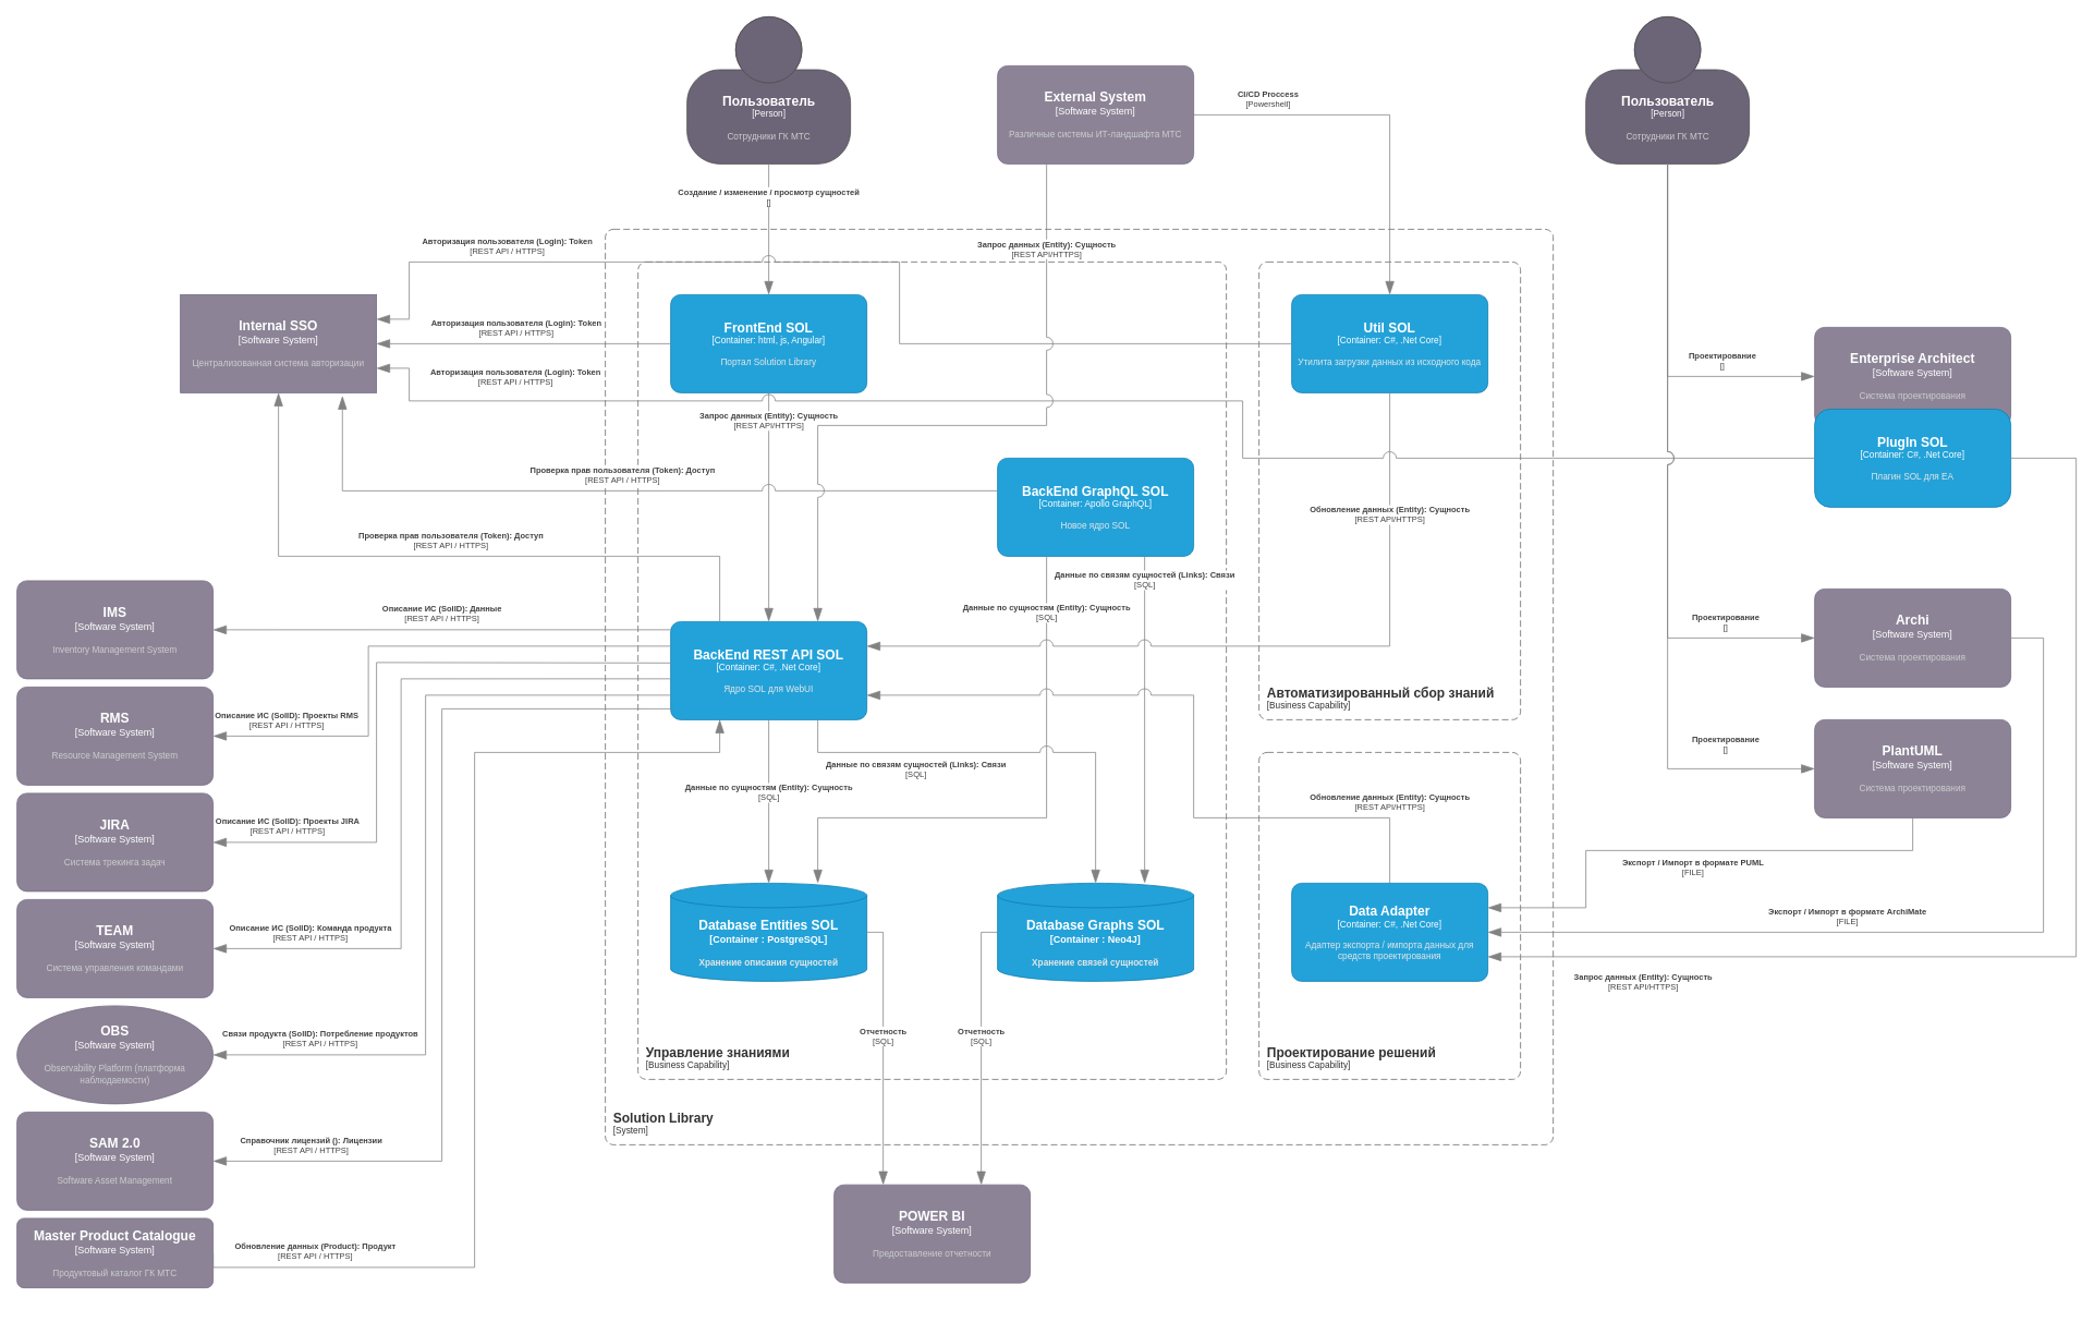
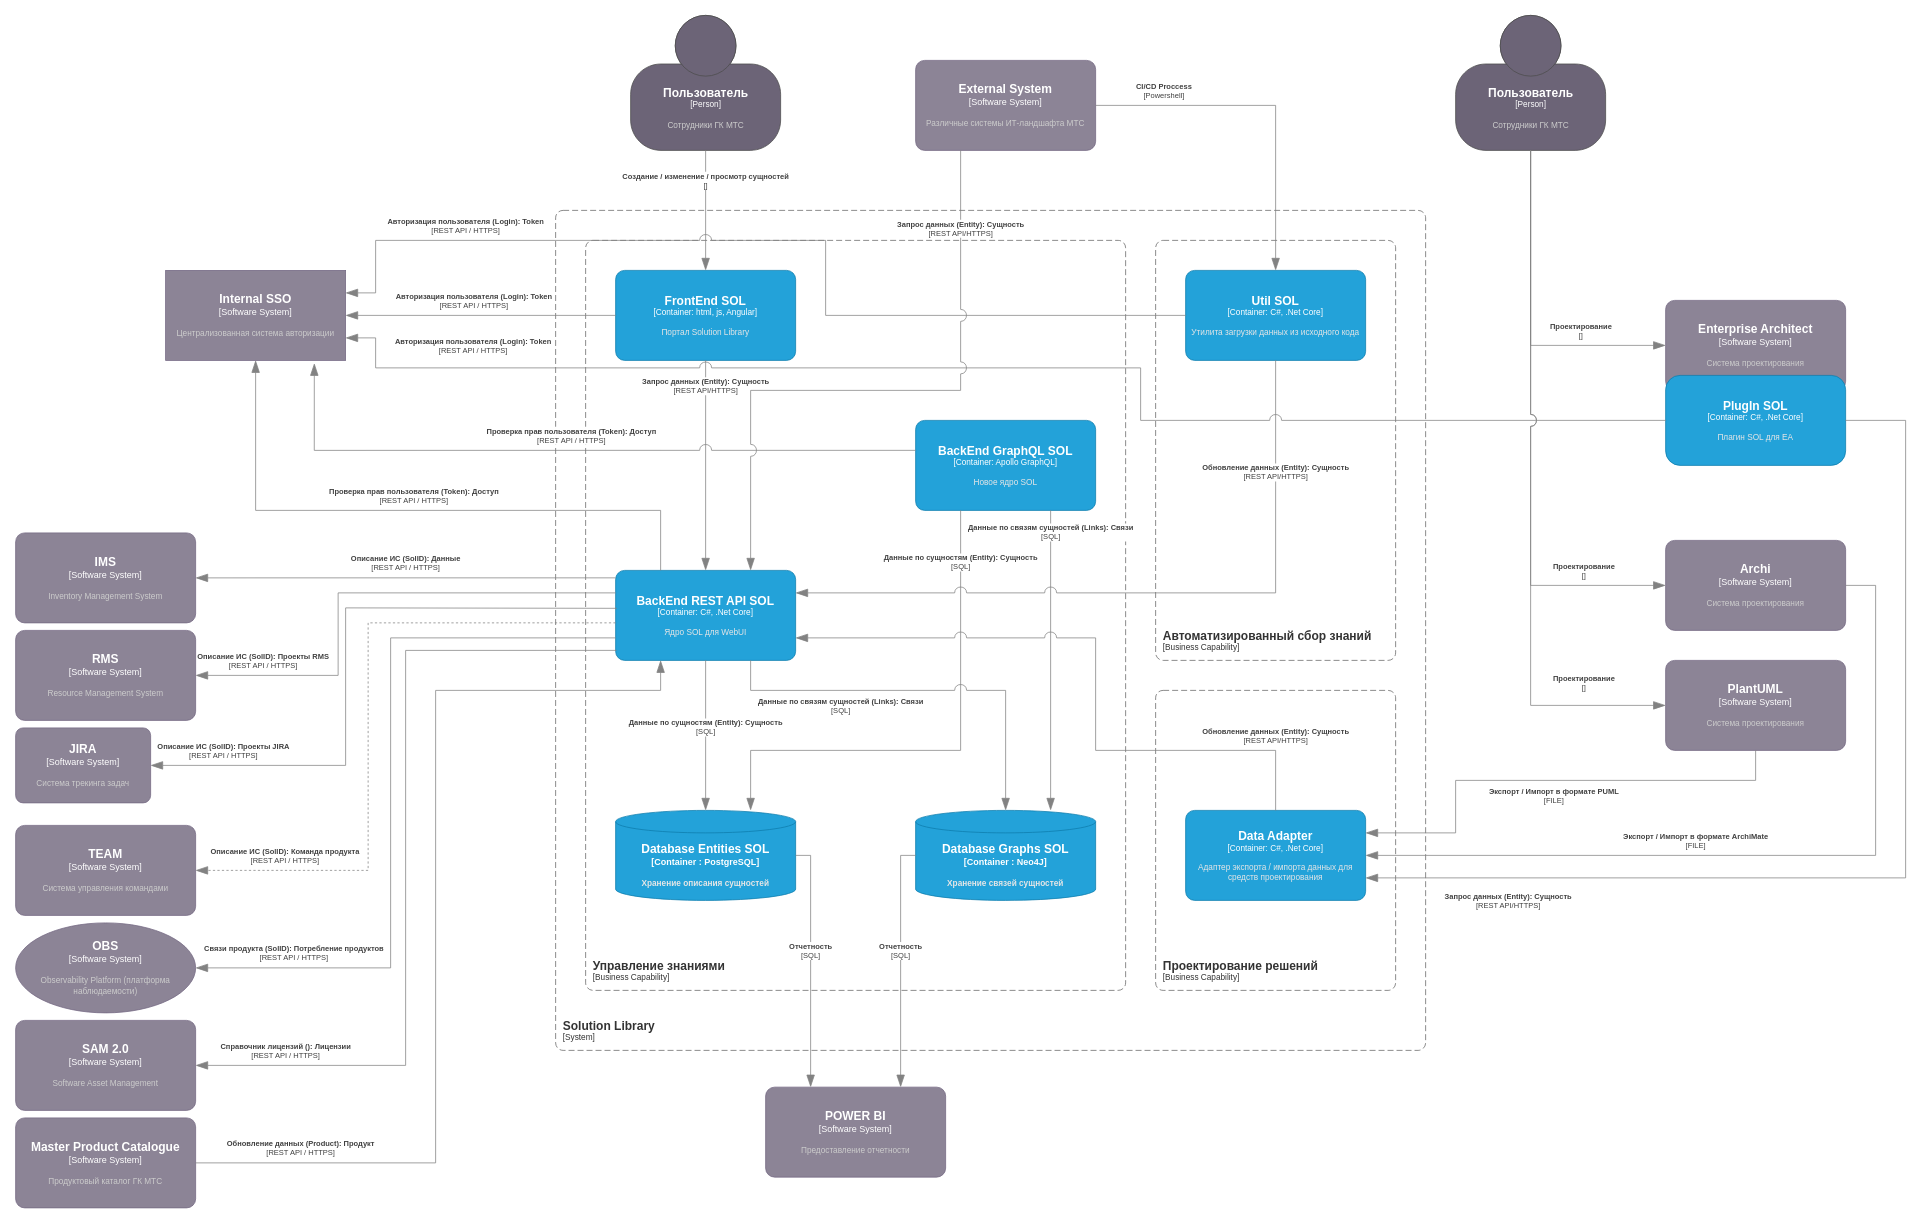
- <mxCell id="49" value="&lt;div style=&quot;text-align: left&quot;&gt;&lt;div style=&quot;text-align: center&quot;&gt;&lt;b&gt;Описание ИС (SolID): Команда продукта&lt;/b&gt;&lt;/div&gt;&lt;div style=&quot;text-align: center&quot;&gt;[REST API / HTTPS]&lt;/div&gt;&lt;/div&gt;" style="endArrow=blockThin;html=1;fontSize=10;fontColor=#404040;strokeWidth=1;endFill=1;strokeColor=#828282;elbow=vertical;metaEdit=1;endSize=14;startSize=14;jumpStyle=arc;jumpSize=16;rounded=0;edgeStyle=orthogonalEdgeStyle;exitX=0;exitY=0.583;exitDx=0;exitDy=0;exitPerimeter=0;entryX=1;entryY=0.5;entryDx=0;entryDy=0;entryPerimeter=0;" parent="1" source="6" target="46" edge="1"><mxGeometry x="0.73" y="-20" width="240" relative="1" as="geometry"><mxPoint x="520" y="1120" as="sourcePoint" /><mxPoint x="-40" y="1330" as="targetPoint" /><Array as="points"><mxPoint x="490" y="830" /><mxPoint x="490" y="1160" /></Array><mxPoint x="-1" as="offset" /></mxGeometry></mxCell>
+ <mxCell id="49" value="&lt;div style=&quot;text-align: left&quot;&gt;&lt;div style=&quot;text-align: center&quot;&gt;&lt;b&gt;Описание ИС (SolID): Команда продукта&lt;/b&gt;&lt;/div&gt;&lt;div style=&quot;text-align: center&quot;&gt;[REST API / HTTPS]&lt;/div&gt;&lt;/div&gt;" style="endArrow=blockThin;html=1;fontSize=10;fontColor=#404040;strokeWidth=1;endFill=1;strokeColor=#828282;elbow=vertical;metaEdit=1;endSize=14;startSize=14;jumpStyle=arc;jumpSize=16;rounded=0;edgeStyle=orthogonalEdgeStyle;exitX=0;exitY=0.583;exitDx=0;exitDy=0;exitPerimeter=0;entryX=1;entryY=0.5;entryDx=0;entryDy=0;entryPerimeter=0;dashed=1;" parent="1" source="6" target="46" edge="1"><mxGeometry x="0.73" y="-20" width="240" relative="1" as="geometry"><mxPoint x="520" y="1120" as="sourcePoint" /><mxPoint x="-40" y="1330" as="targetPoint" /><Array as="points"><mxPoint x="490" y="830" /><mxPoint x="490" y="1160" /></Array><mxPoint x="-1" as="offset" /></mxGeometry></mxCell>
- <mxCell id="44" value="&lt;font style=&quot;font-size: 16px&quot;&gt;&lt;b&gt;JIRA&lt;/b&gt;&lt;/font&gt;&lt;div&gt;[Software System]&lt;/div&gt;&lt;br&gt;&lt;div&gt;&lt;font style=&quot;font-size: 11px&quot;&gt;&lt;font color=&quot;#cccccc&quot;&gt;Система трекинга задач&lt;/font&gt;&lt;/div&gt;" style="rounded=1;whiteSpace=wrap;html=1;labelBackgroundColor=none;fillColor=#8C8496;fontColor=#ffffff;align=center;arcSize=10;strokeColor=#736782;metaEdit=1;resizable=0;points=[[0.25,0,0],[0.5,0,0],[0.75,0,0],[1,0.25,0],[1,0.5,0],[1,0.75,0],[0.75,1,0],[0.5,1,0],[0.25,1,0],[0,0.75,0],[0,0.5,0],[0,0.25,0]];" parent="1" vertex="1"><mxGeometry x="20" y="970" width="240" height="120" as="geometry" /></mxCell>
+ <mxCell id="44" value="&lt;font style=&quot;font-size: 16px&quot;&gt;&lt;b&gt;JIRA&lt;/b&gt;&lt;/font&gt;&lt;div&gt;[Software System]&lt;/div&gt;&lt;br&gt;&lt;div&gt;&lt;font style=&quot;font-size: 11px&quot;&gt;&lt;font color=&quot;#cccccc&quot;&gt;Система трекинга задач&lt;/font&gt;&lt;/div&gt;" style="rounded=1;whiteSpace=wrap;html=1;labelBackgroundColor=none;fillColor=#8C8496;fontColor=#ffffff;align=center;arcSize=10;strokeColor=#736782;metaEdit=1;resizable=0;points=[[0.25,0,0],[0.5,0,0],[0.75,0,0],[1,0.25,0],[1,0.5,0],[1,0.75,0],[0.75,1,0],[0.5,1,0],[0.25,1,0],[0,0.75,0],[0,0.5,0],[0,0.25,0]];" parent="1" vertex="1"><mxGeometry x="20" y="970" width="180" height="100" as="geometry" /></mxCell>
- <mxCell id="12" value="&lt;font style=&quot;font-size: 16px&quot;&gt;&lt;b&gt;Master Product Catalogue&lt;/b&gt;&lt;/font&gt;&lt;div&gt;[Software System]&lt;/div&gt;&lt;br&gt;&lt;div&gt;&lt;font style=&quot;font-size: 11px&quot;&gt;&lt;font color=&quot;#cccccc&quot;&gt;Продуктовый каталог ГК МТС&lt;/font&gt;&lt;/div&gt;" style="rounded=1;whiteSpace=wrap;html=1;labelBackgroundColor=none;fillColor=#8C8496;fontColor=#ffffff;align=center;arcSize=10;strokeColor=#736782;metaEdit=1;resizable=0;points=[[0.25,0,0],[0.5,0,0],[0.75,0,0],[1,0.25,0],[1,0.5,0],[1,0.75,0],[0.75,1,0],[0.5,1,0],[0.25,1,0],[0,0.75,0],[0,0.5,0],[0,0.25,0]];" parent="1" vertex="1"><mxGeometry x="20" y="1490" width="240" height="85" as="geometry" /></mxCell>
+ <mxCell id="12" value="&lt;font style=&quot;font-size: 16px&quot;&gt;&lt;b&gt;Master Product Catalogue&lt;/b&gt;&lt;/font&gt;&lt;div&gt;[Software System]&lt;/div&gt;&lt;br&gt;&lt;div&gt;&lt;font style=&quot;font-size: 11px&quot;&gt;&lt;font color=&quot;#cccccc&quot;&gt;Продуктовый каталог ГК МТС&lt;/font&gt;&lt;/div&gt;" style="rounded=1;whiteSpace=wrap;html=1;labelBackgroundColor=none;fillColor=#8C8496;fontColor=#ffffff;align=center;arcSize=10;strokeColor=#736782;metaEdit=1;resizable=0;points=[[0.25,0,0],[0.5,0,0],[0.75,0,0],[1,0.25,0],[1,0.5,0],[1,0.75,0],[0.75,1,0],[0.5,1,0],[0.25,1,0],[0,0.75,0],[0,0.5,0],[0,0.25,0]];" parent="1" vertex="1"><mxGeometry x="20" y="1490" width="240" height="120" as="geometry" /></mxCell>
